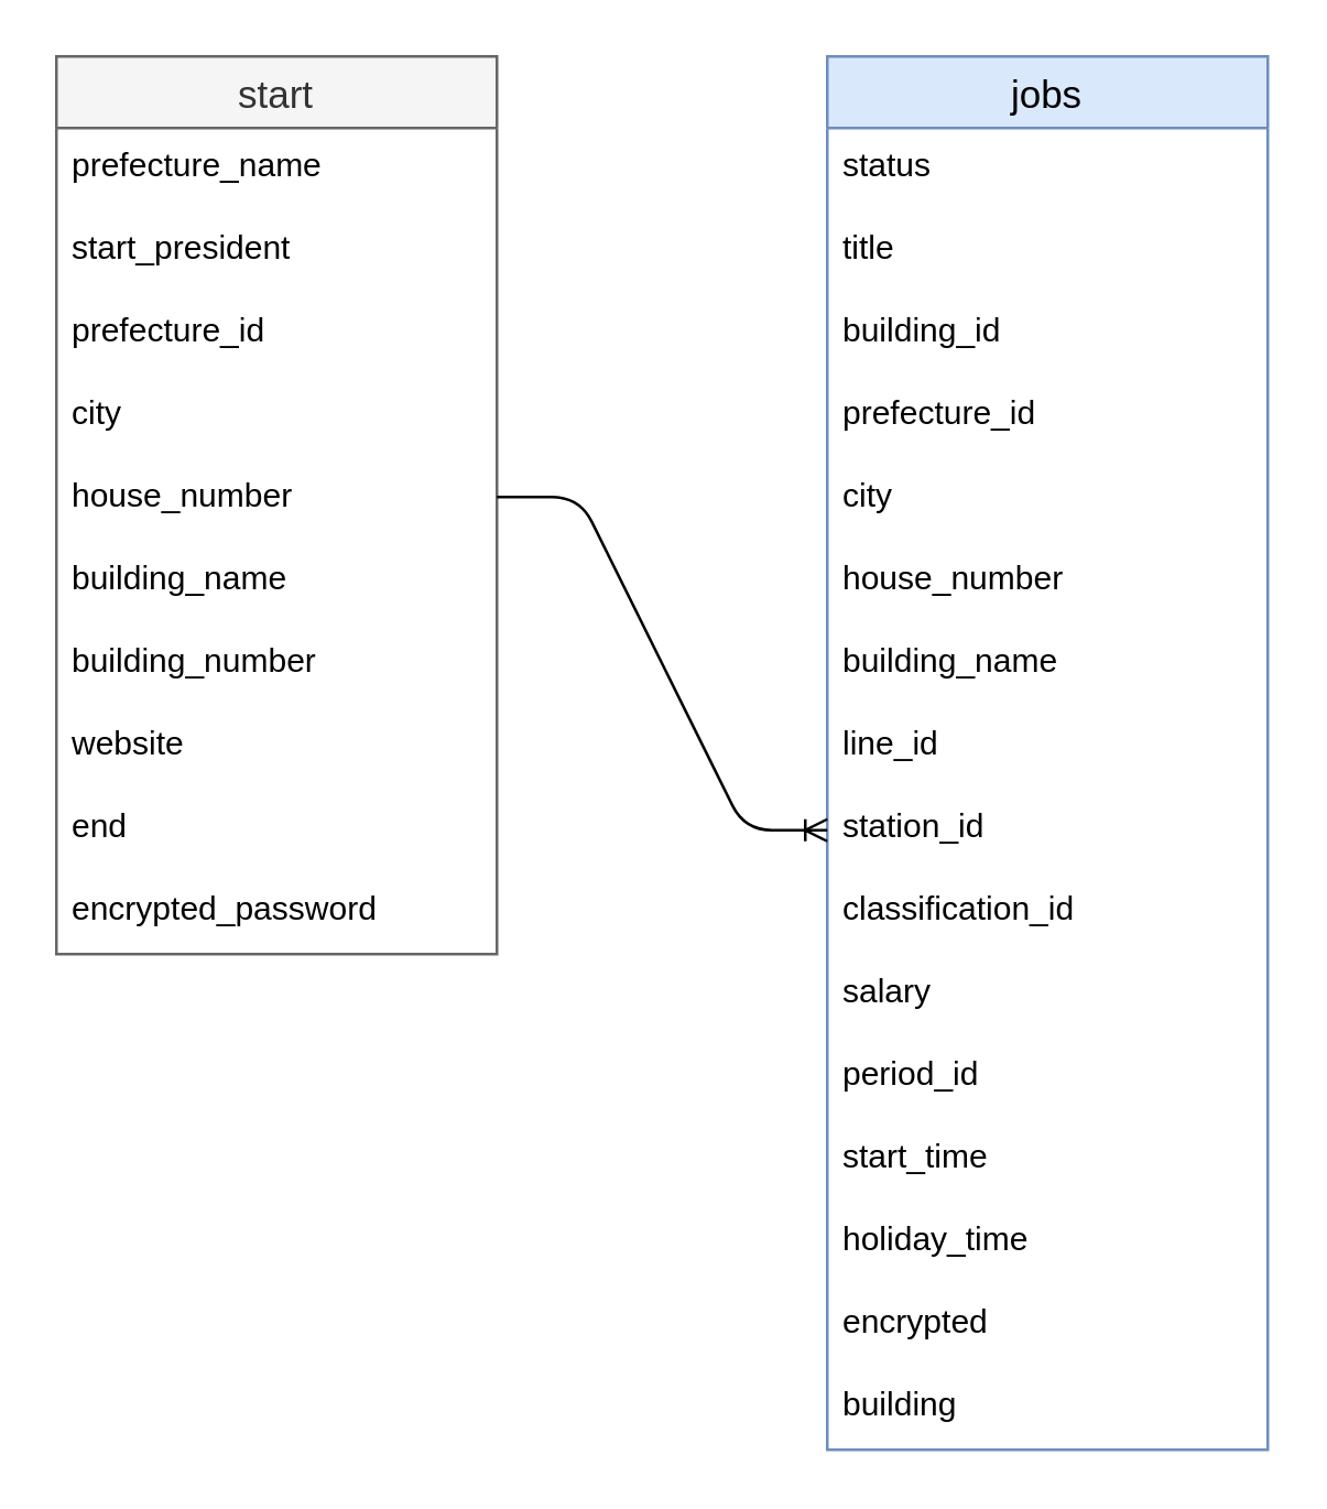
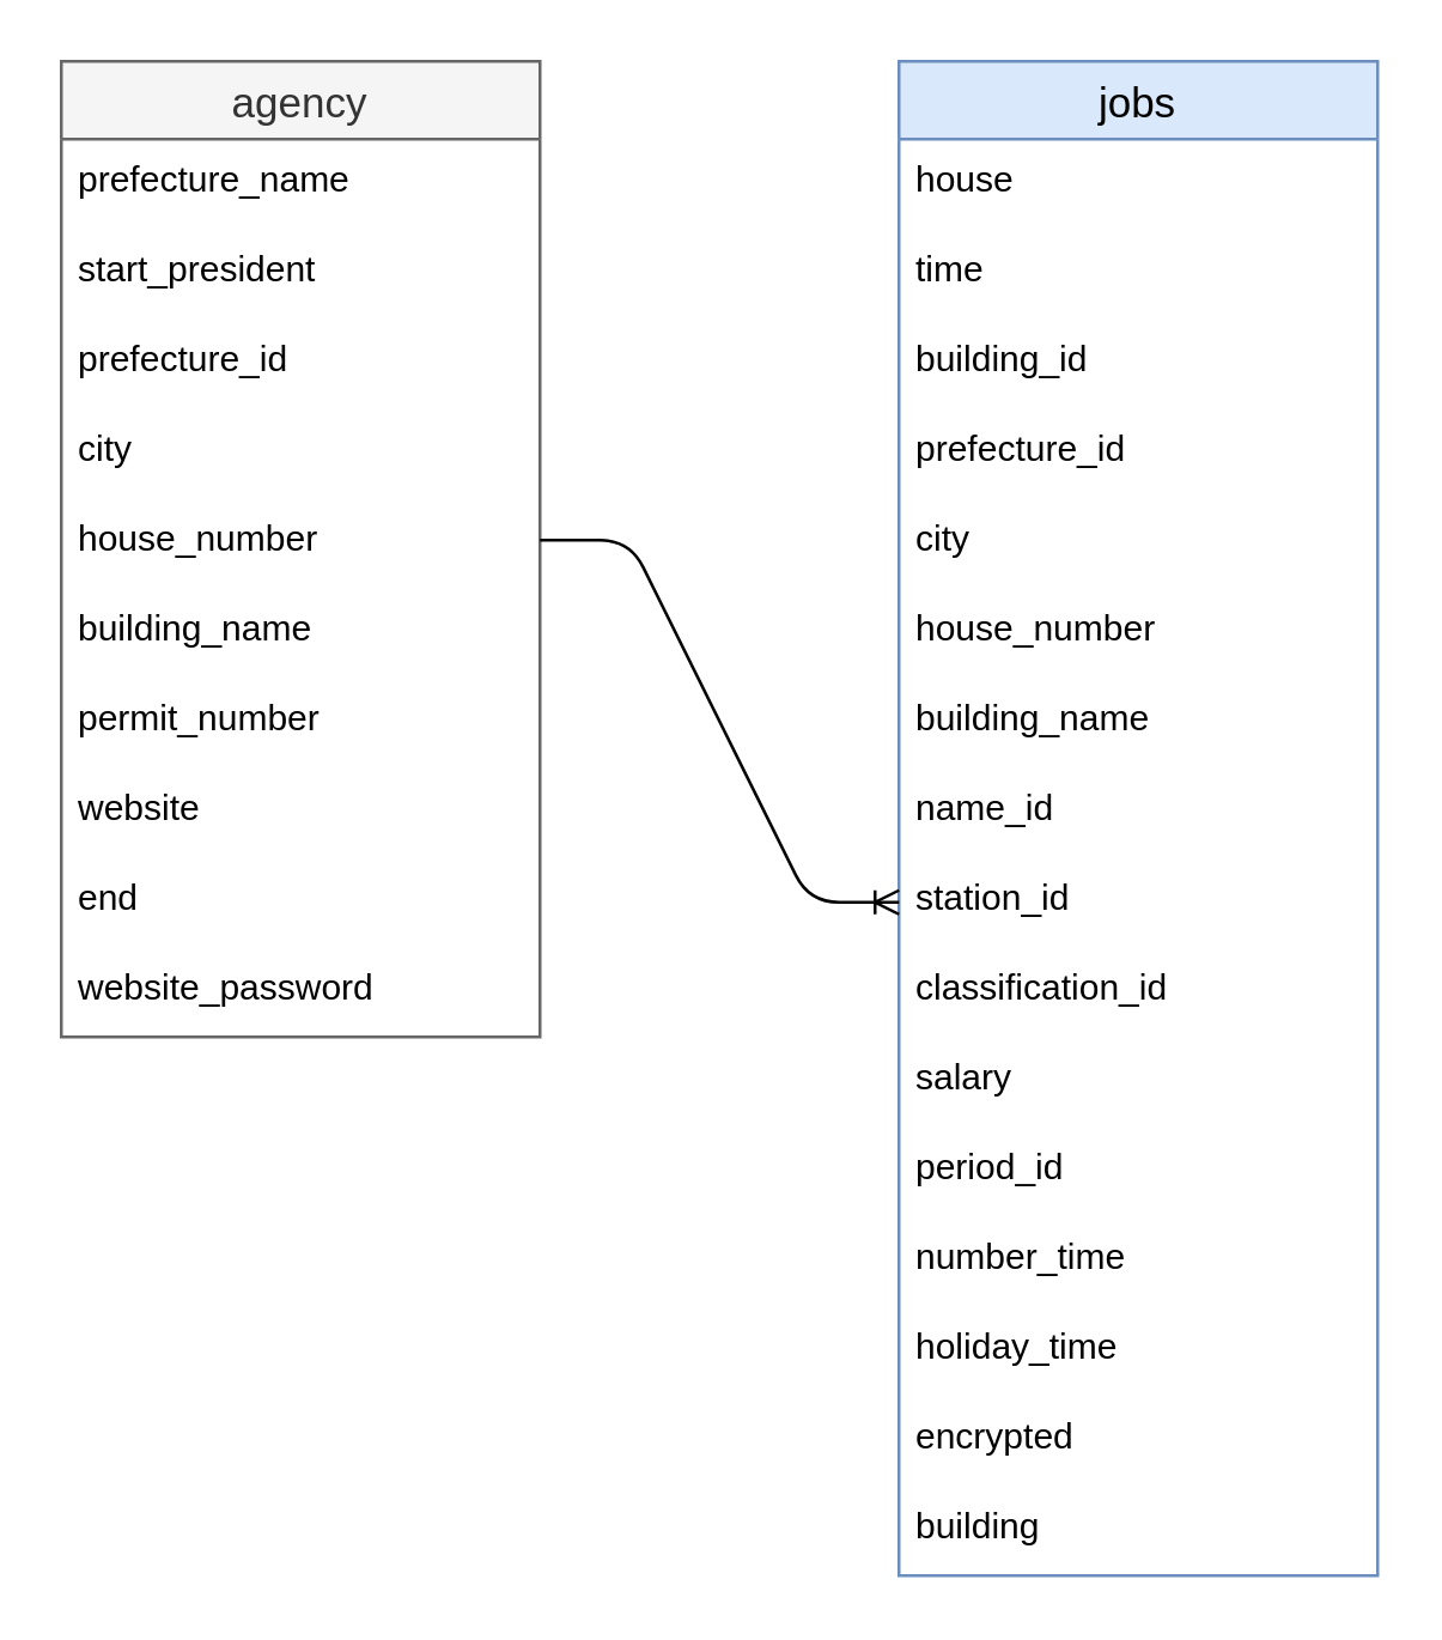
- <mxCell id="19" value="start" style="swimlane;fontStyle=0;childLayout=stackLayout;horizontal=1;startSize=26;horizontalStack=0;resizeParent=1;resizeParentMax=0;resizeLast=0;collapsible=1;marginBottom=0;align=center;fontSize=14;fillColor=#f5f5f5;fontColor=#333333;strokeColor=#666666;" parent="1" vertex="1"><mxGeometry x="20" y="20" width="160" height="326" as="geometry"><mxRectangle x="120" y="40" width="80" height="26" as="alternateBounds" /></mxGeometry></mxCell>
+ <mxCell id="19" value="agency" style="swimlane;fontStyle=0;childLayout=stackLayout;horizontal=1;startSize=26;horizontalStack=0;resizeParent=1;resizeParentMax=0;resizeLast=0;collapsible=1;marginBottom=0;align=center;fontSize=14;fillColor=#f5f5f5;fontColor=#333333;strokeColor=#666666;" parent="1" vertex="1"><mxGeometry x="20" y="20" width="160" height="326" as="geometry"><mxRectangle x="120" y="40" width="80" height="26" as="alternateBounds" /></mxGeometry></mxCell>
- <mxCell id="3" value="status" style="text;strokeColor=none;fillColor=none;spacingLeft=4;spacingRight=4;overflow=hidden;rotatable=0;points=[[0,0.5],[1,0.5]];portConstraint=eastwest;fontSize=12;" parent="2" vertex="1"><mxGeometry y="26" width="160" height="30" as="geometry" /></mxCell>
+ <mxCell id="3" value="house" style="text;strokeColor=none;fillColor=none;spacingLeft=4;spacingRight=4;overflow=hidden;rotatable=0;points=[[0,0.5],[1,0.5]];portConstraint=eastwest;fontSize=12;" parent="2" vertex="1"><mxGeometry y="26" width="160" height="30" as="geometry" /></mxCell>
- <mxCell id="4" value="title" style="text;strokeColor=none;fillColor=none;spacingLeft=4;spacingRight=4;overflow=hidden;rotatable=0;points=[[0,0.5],[1,0.5]];portConstraint=eastwest;fontSize=12;" parent="2" vertex="1"><mxGeometry y="56" width="160" height="30" as="geometry" /></mxCell>
+ <mxCell id="4" value="time" style="text;strokeColor=none;fillColor=none;spacingLeft=4;spacingRight=4;overflow=hidden;rotatable=0;points=[[0,0.5],[1,0.5]];portConstraint=eastwest;fontSize=12;" parent="2" vertex="1"><mxGeometry y="56" width="160" height="30" as="geometry" /></mxCell>
- <mxCell id="26" value="building_number" style="text;strokeColor=none;fillColor=none;spacingLeft=4;spacingRight=4;overflow=hidden;rotatable=0;points=[[0,0.5],[1,0.5]];portConstraint=eastwest;fontSize=12;" parent="19" vertex="1"><mxGeometry y="206" width="160" height="30" as="geometry" /></mxCell>
+ <mxCell id="26" value="permit_number" style="text;strokeColor=none;fillColor=none;spacingLeft=4;spacingRight=4;overflow=hidden;rotatable=0;points=[[0,0.5],[1,0.5]];portConstraint=eastwest;fontSize=12;" parent="19" vertex="1"><mxGeometry y="206" width="160" height="30" as="geometry" /></mxCell>
- <mxCell id="10" value="line_id" style="text;strokeColor=none;fillColor=none;spacingLeft=4;spacingRight=4;overflow=hidden;rotatable=0;points=[[0,0.5],[1,0.5]];portConstraint=eastwest;fontSize=12;" parent="2" vertex="1"><mxGeometry y="236" width="160" height="30" as="geometry" /></mxCell>
+ <mxCell id="10" value="name_id" style="text;strokeColor=none;fillColor=none;spacingLeft=4;spacingRight=4;overflow=hidden;rotatable=0;points=[[0,0.5],[1,0.5]];portConstraint=eastwest;fontSize=12;" parent="2" vertex="1"><mxGeometry y="236" width="160" height="30" as="geometry" /></mxCell>
- <mxCell id="29" value="encrypted_password" style="text;strokeColor=none;fillColor=none;spacingLeft=4;spacingRight=4;overflow=hidden;rotatable=0;points=[[0,0.5],[1,0.5]];portConstraint=eastwest;fontSize=12;" parent="19" vertex="1"><mxGeometry y="296" width="160" height="30" as="geometry" /></mxCell>
+ <mxCell id="29" value="website_password" style="text;strokeColor=none;fillColor=none;spacingLeft=4;spacingRight=4;overflow=hidden;rotatable=0;points=[[0,0.5],[1,0.5]];portConstraint=eastwest;fontSize=12;" parent="19" vertex="1"><mxGeometry y="296" width="160" height="30" as="geometry" /></mxCell>
- <mxCell id="15" value="start_time" style="text;strokeColor=none;fillColor=none;spacingLeft=4;spacingRight=4;overflow=hidden;rotatable=0;points=[[0,0.5],[1,0.5]];portConstraint=eastwest;fontSize=12;" parent="2" vertex="1"><mxGeometry y="386" width="160" height="30" as="geometry" /></mxCell>
+ <mxCell id="15" value="number_time" style="text;strokeColor=none;fillColor=none;spacingLeft=4;spacingRight=4;overflow=hidden;rotatable=0;points=[[0,0.5],[1,0.5]];portConstraint=eastwest;fontSize=12;" parent="2" vertex="1"><mxGeometry y="386" width="160" height="30" as="geometry" /></mxCell>
